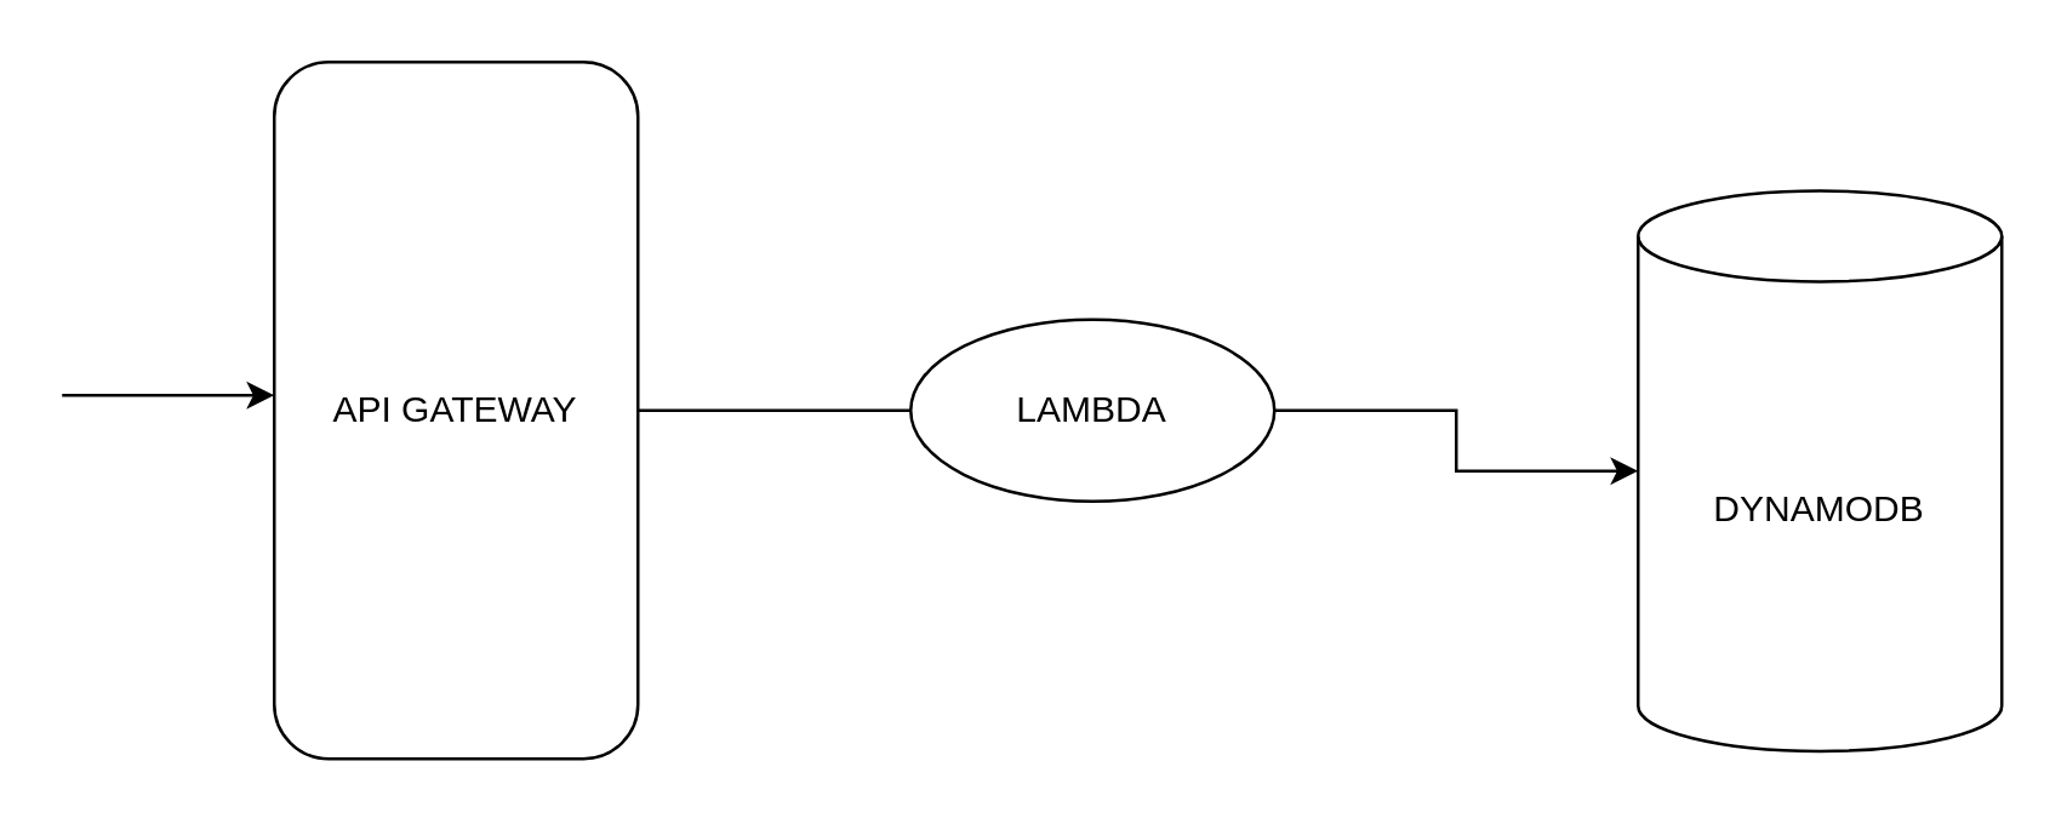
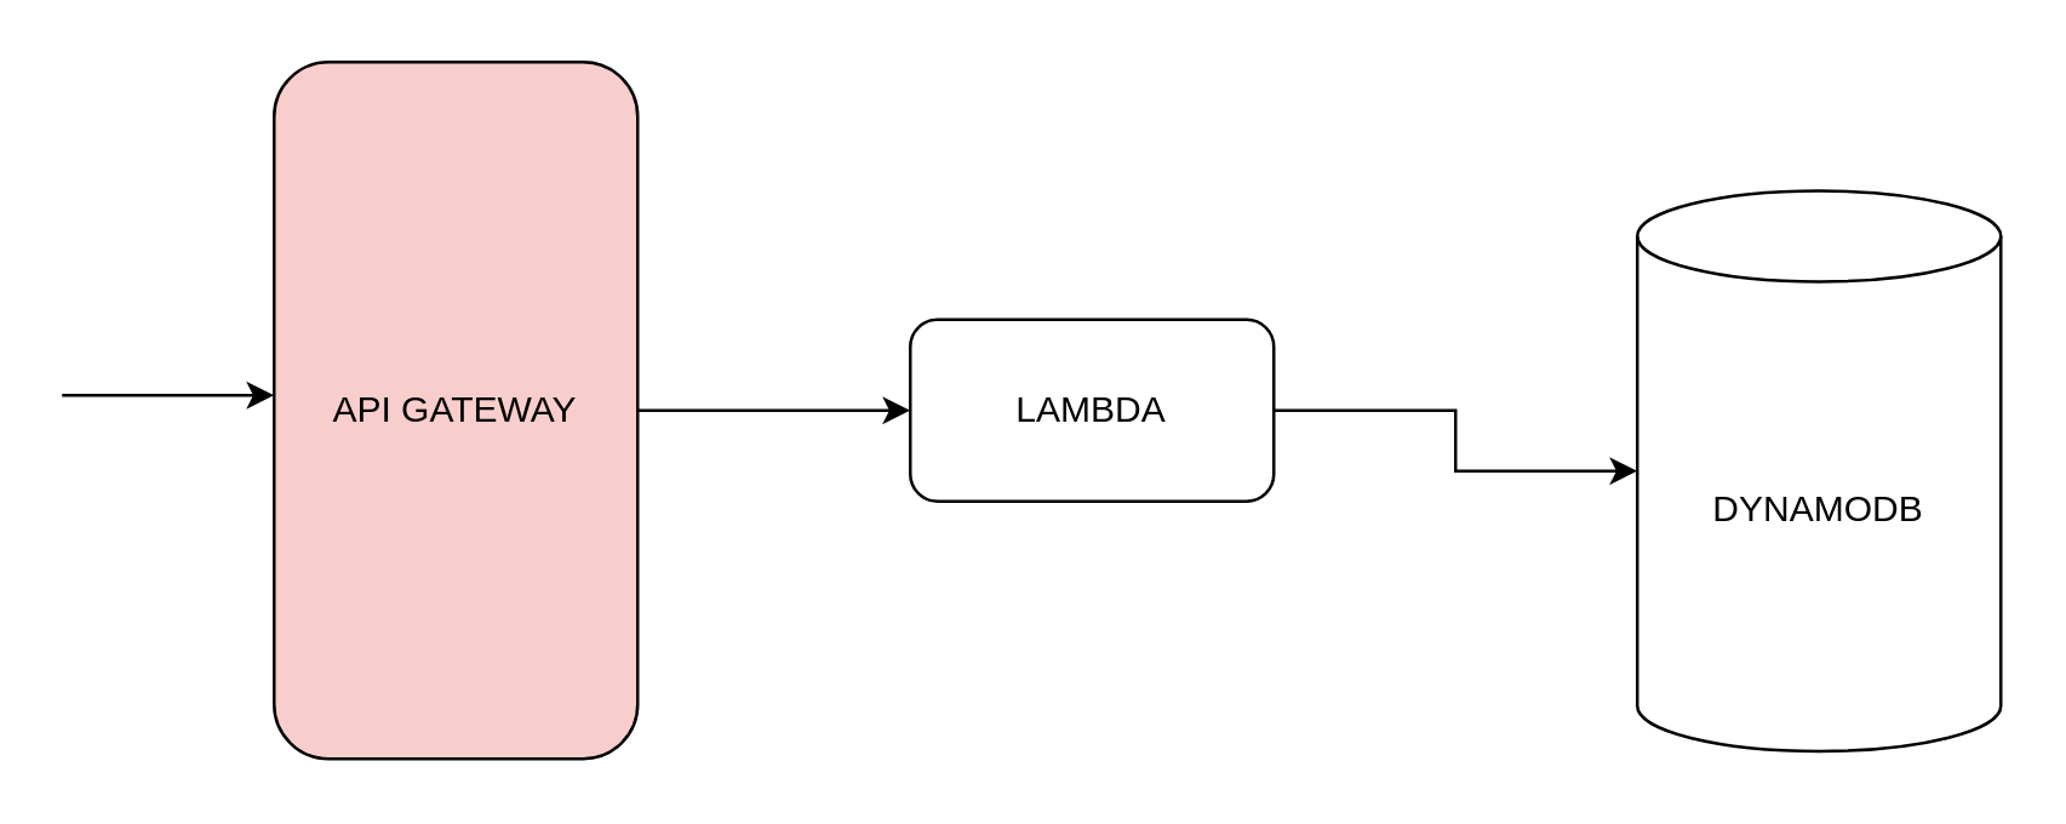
- <mxCell id="3" value="API GATEWAY" style="rounded=1;whiteSpace=wrap;html=1;" vertex="1" parent="1"><mxGeometry x="90" y="20" width="120" height="230" as="geometry" /></mxCell>
+ <mxCell id="3" value="API GATEWAY" style="rounded=1;whiteSpace=wrap;html=1;fillColor=#f8cecc;" vertex="1" parent="1"><mxGeometry x="90" y="20" width="120" height="230" as="geometry" /></mxCell>
- <mxCell id="2" style="edgeStyle=orthogonalEdgeStyle;rounded=0;orthogonalLoop=1;jettySize=auto;html=1;entryX=0;entryY=0.5;entryDx=0;entryDy=0;endArrow=none;" edge="1" parent="1" source="3" target="6"><mxGeometry relative="1" as="geometry" /></mxCell>
+ <mxCell id="2" style="edgeStyle=orthogonalEdgeStyle;rounded=0;orthogonalLoop=1;jettySize=auto;html=1;entryX=0;entryY=0.5;entryDx=0;entryDy=0;" edge="1" parent="1" source="3" target="6"><mxGeometry relative="1" as="geometry" /></mxCell>
- <mxCell id="6" value="LAMBDA" style="ellipse;whiteSpace=wrap;html=1;" vertex="1" parent="1"><mxGeometry x="300" y="105" width="120" height="60" as="geometry" /></mxCell>
+ <mxCell id="6" value="LAMBDA" style="rounded=1;whiteSpace=wrap;html=1;" vertex="1" parent="1"><mxGeometry x="300" y="105" width="120" height="60" as="geometry" /></mxCell>
